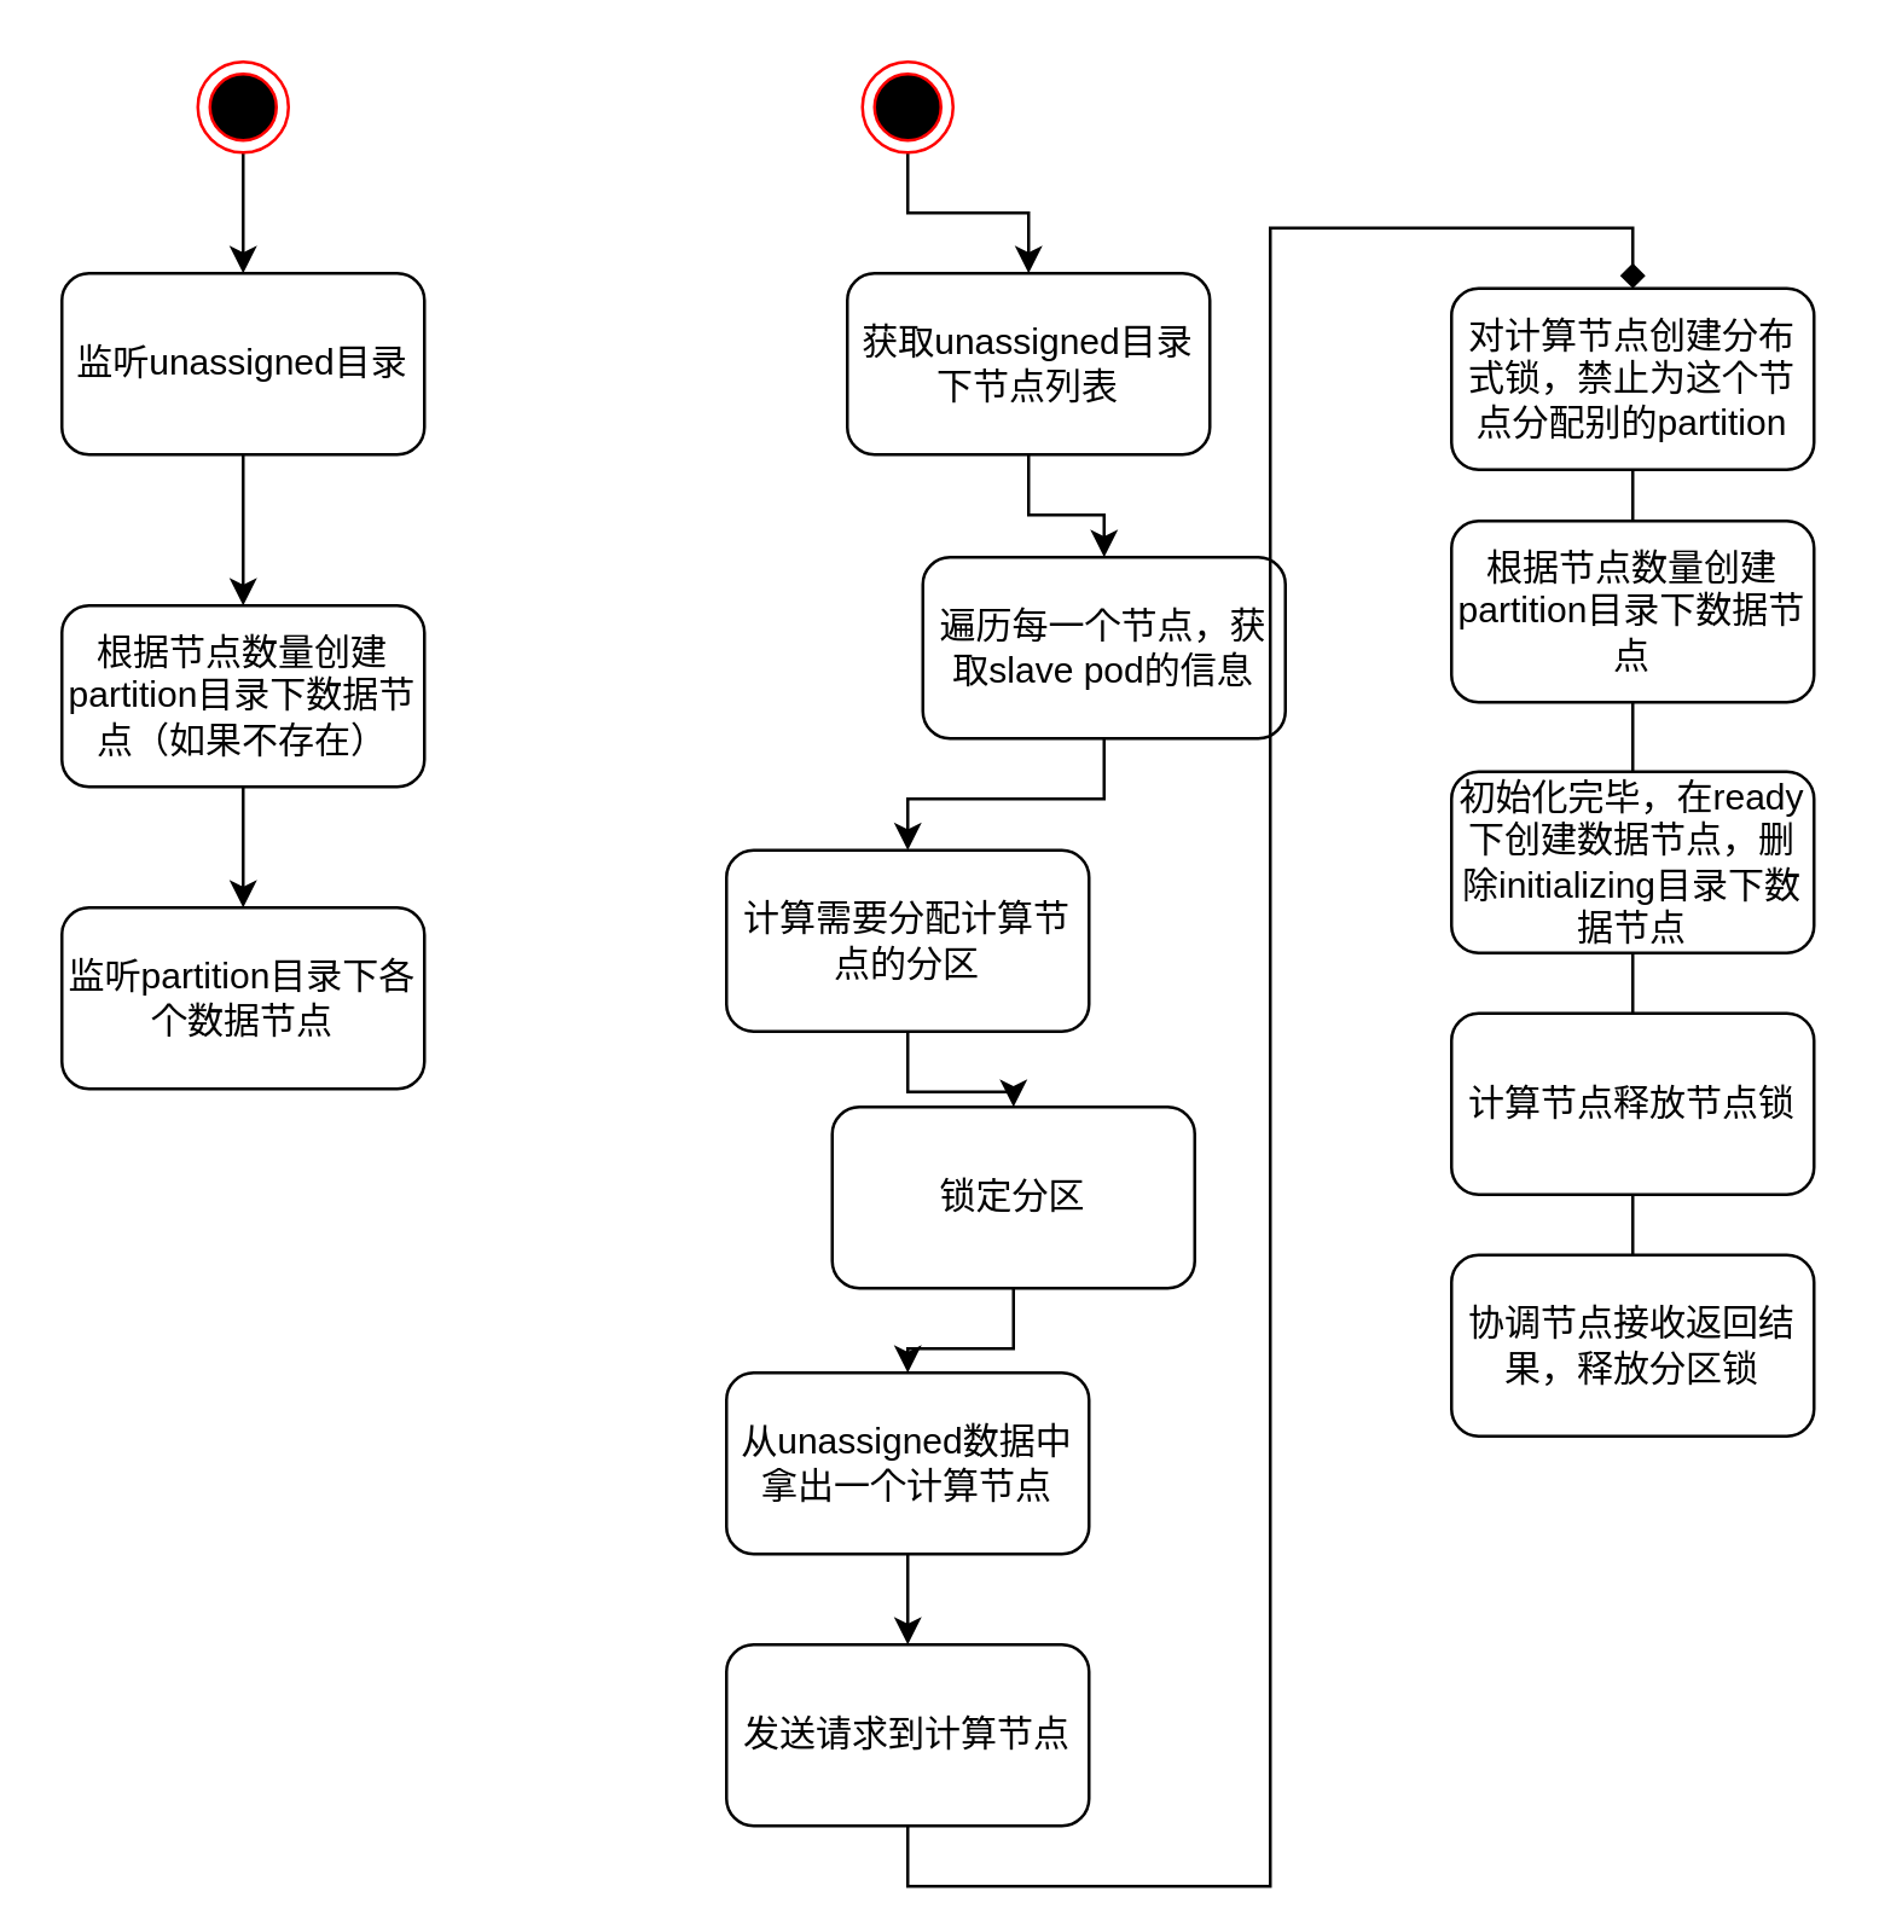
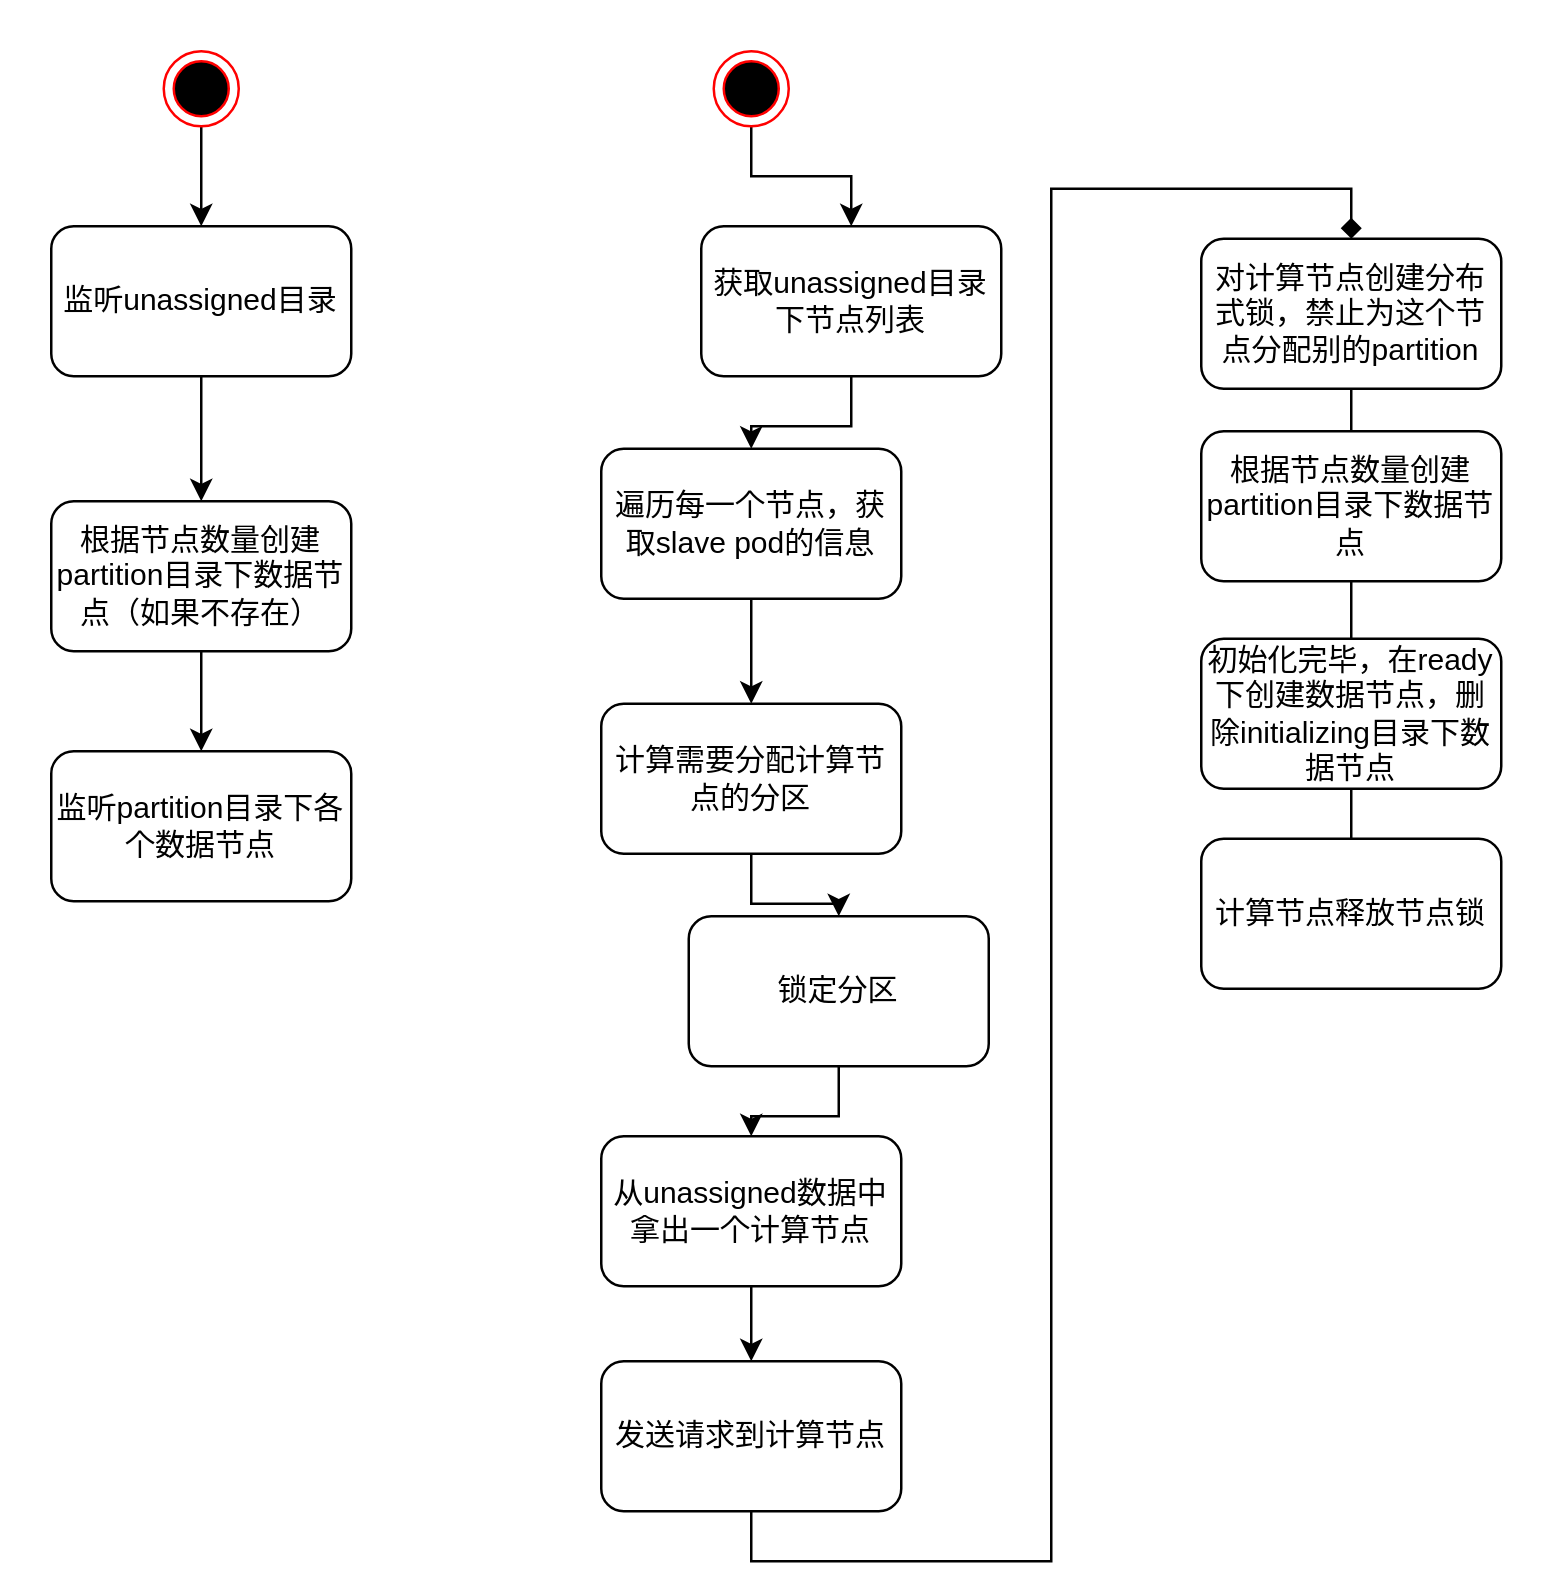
- <mxCell id="8" value="遍历每一个节点，获取slave pod的信息" style="rounded=1;whiteSpace=wrap;html=1;" vertex="1" parent="1"><mxGeometry x="305" y="184" width="120" height="60" as="geometry" /></mxCell>
+ <mxCell id="8" value="遍历每一个节点，获取slave pod的信息" style="rounded=1;whiteSpace=wrap;html=1;" vertex="1" parent="1"><mxGeometry x="240" y="179" width="120" height="60" as="geometry" /></mxCell>
- <mxCell id="30" style="edgeStyle=none;rounded=0;orthogonalLoop=1;jettySize=auto;html=1;exitX=0.5;exitY=1;exitDx=0;exitDy=0;entryX=0.5;entryY=0;entryDx=0;entryDy=0;endArrow=none;endFill=0;" edge="1" parent="1" source="31" target="24"><mxGeometry relative="1" as="geometry" /></mxCell>
- <mxCell id="24" value="&lt;div&gt;协调节点接收返回结果，释放分区锁&lt;/div&gt;" style="whiteSpace=wrap;html=1;rounded=1;" vertex="1" parent="1"><mxGeometry x="480" y="415" width="120" height="60" as="geometry" /></mxCell>
